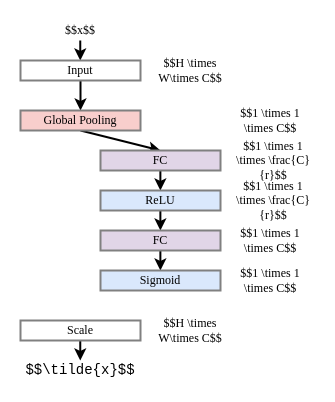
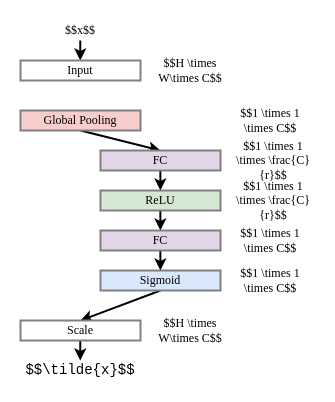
- <mxCell id="2" value="" style="endArrow=classic;html=1;exitX=0.5;exitY=1;exitDx=0;exitDy=0;entryX=0.5;entryY=0;entryDx=0;entryDy=0;strokeWidth=2;" edge="1" parent="1" source="11" target="12"><mxGeometry width="50" height="50" relative="1" as="geometry"><mxPoint x="110" y="250" as="sourcePoint" /><mxPoint x="160" y="200" as="targetPoint" /></mxGeometry></mxCell>
- <mxCell id="14" value="ReLU" style="rounded=0;whiteSpace=wrap;html=1;strokeWidth=2;fontFamily=lmodern;fontStyle=0;strokeColor=#808080;fillColor=#dae8fc;" vertex="1" parent="1"><mxGeometry x="100" y="190" width="120" height="20" as="geometry" /></mxCell>
+ <mxCell id="14" value="ReLU" style="rounded=0;whiteSpace=wrap;html=1;strokeWidth=2;fontFamily=lmodern;fontStyle=0;strokeColor=#808080;fillColor=#d5e8d4;" vertex="1" parent="1"><mxGeometry x="100" y="190" width="120" height="20" as="geometry" /></mxCell>
+ <mxCell id="7" value="" style="endArrow=classic;html=1;exitX=0.5;exitY=1;exitDx=0;exitDy=0;entryX=0.5;entryY=0;entryDx=0;entryDy=0;strokeWidth=2;" edge="1" parent="1" source="16" target="17"><mxGeometry width="50" height="50" relative="1" as="geometry"><mxPoint x="169.88" y="260" as="sourcePoint" /><mxPoint x="169.88" y="280" as="targetPoint" /></mxGeometry></mxCell>
